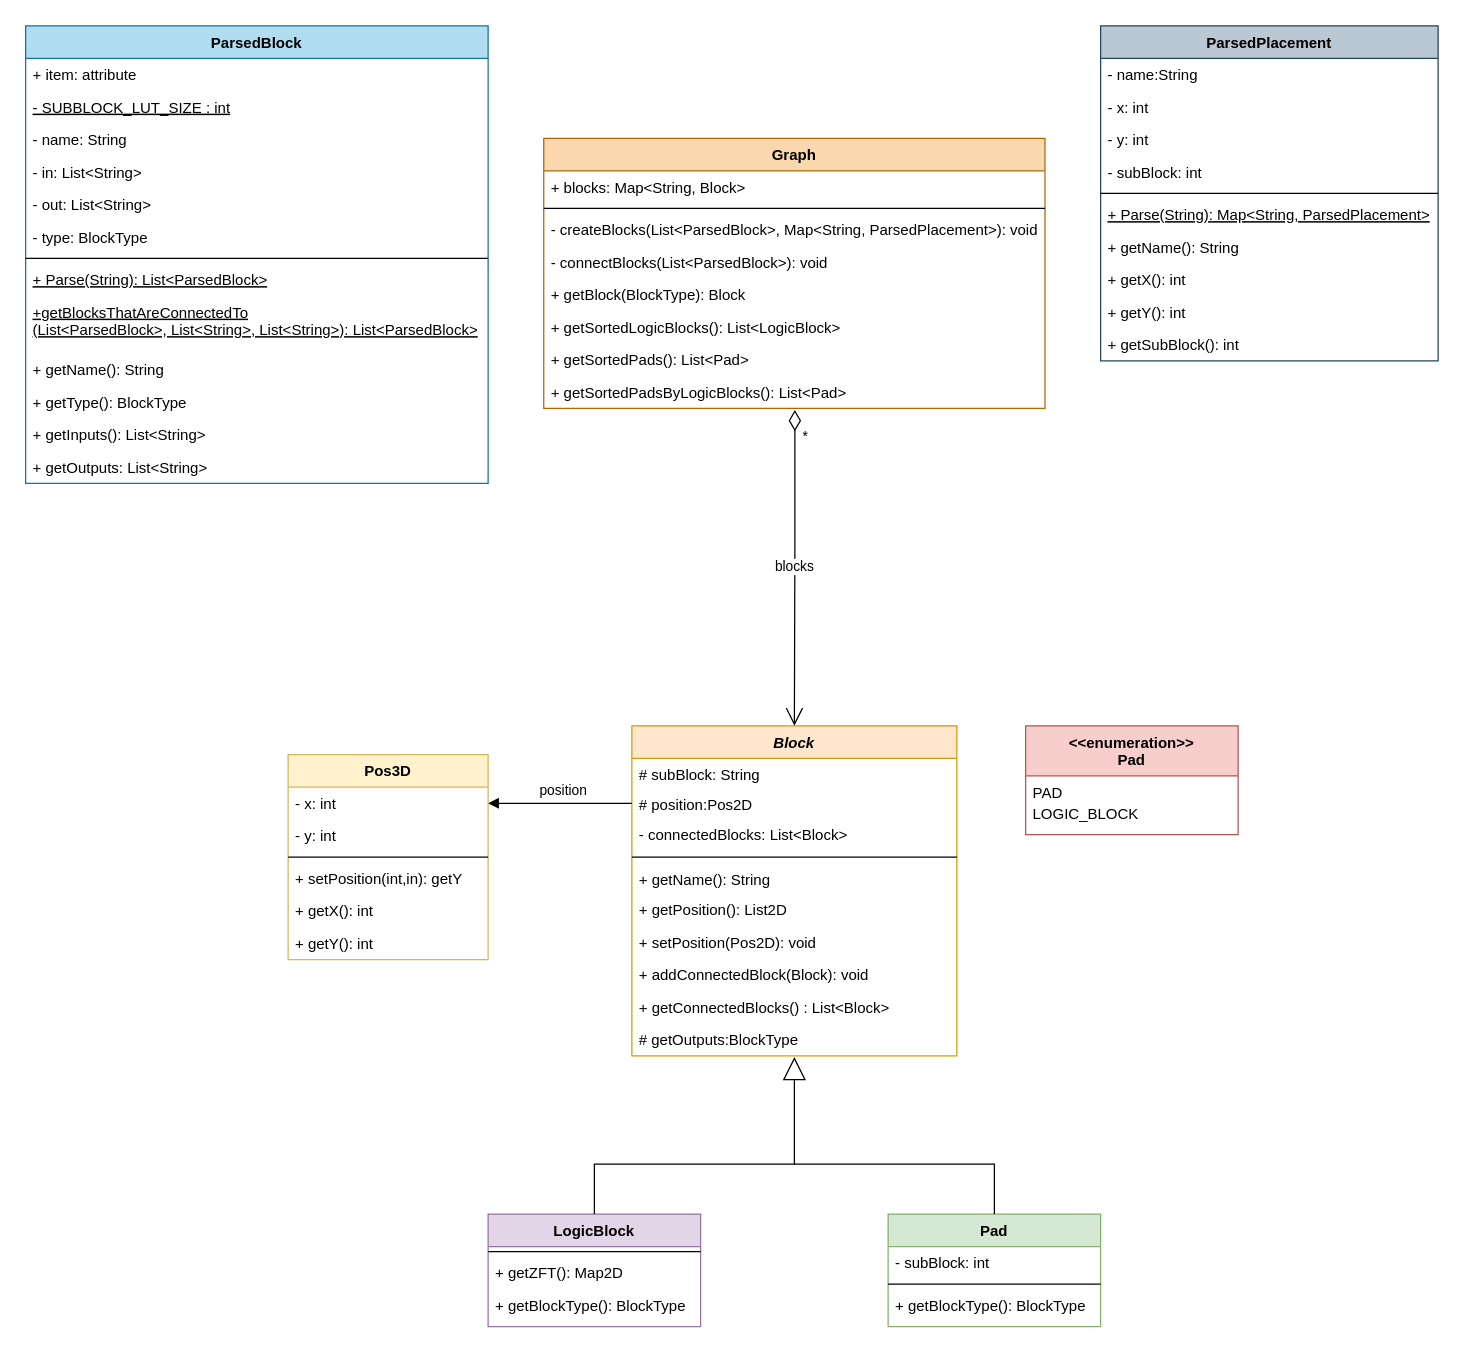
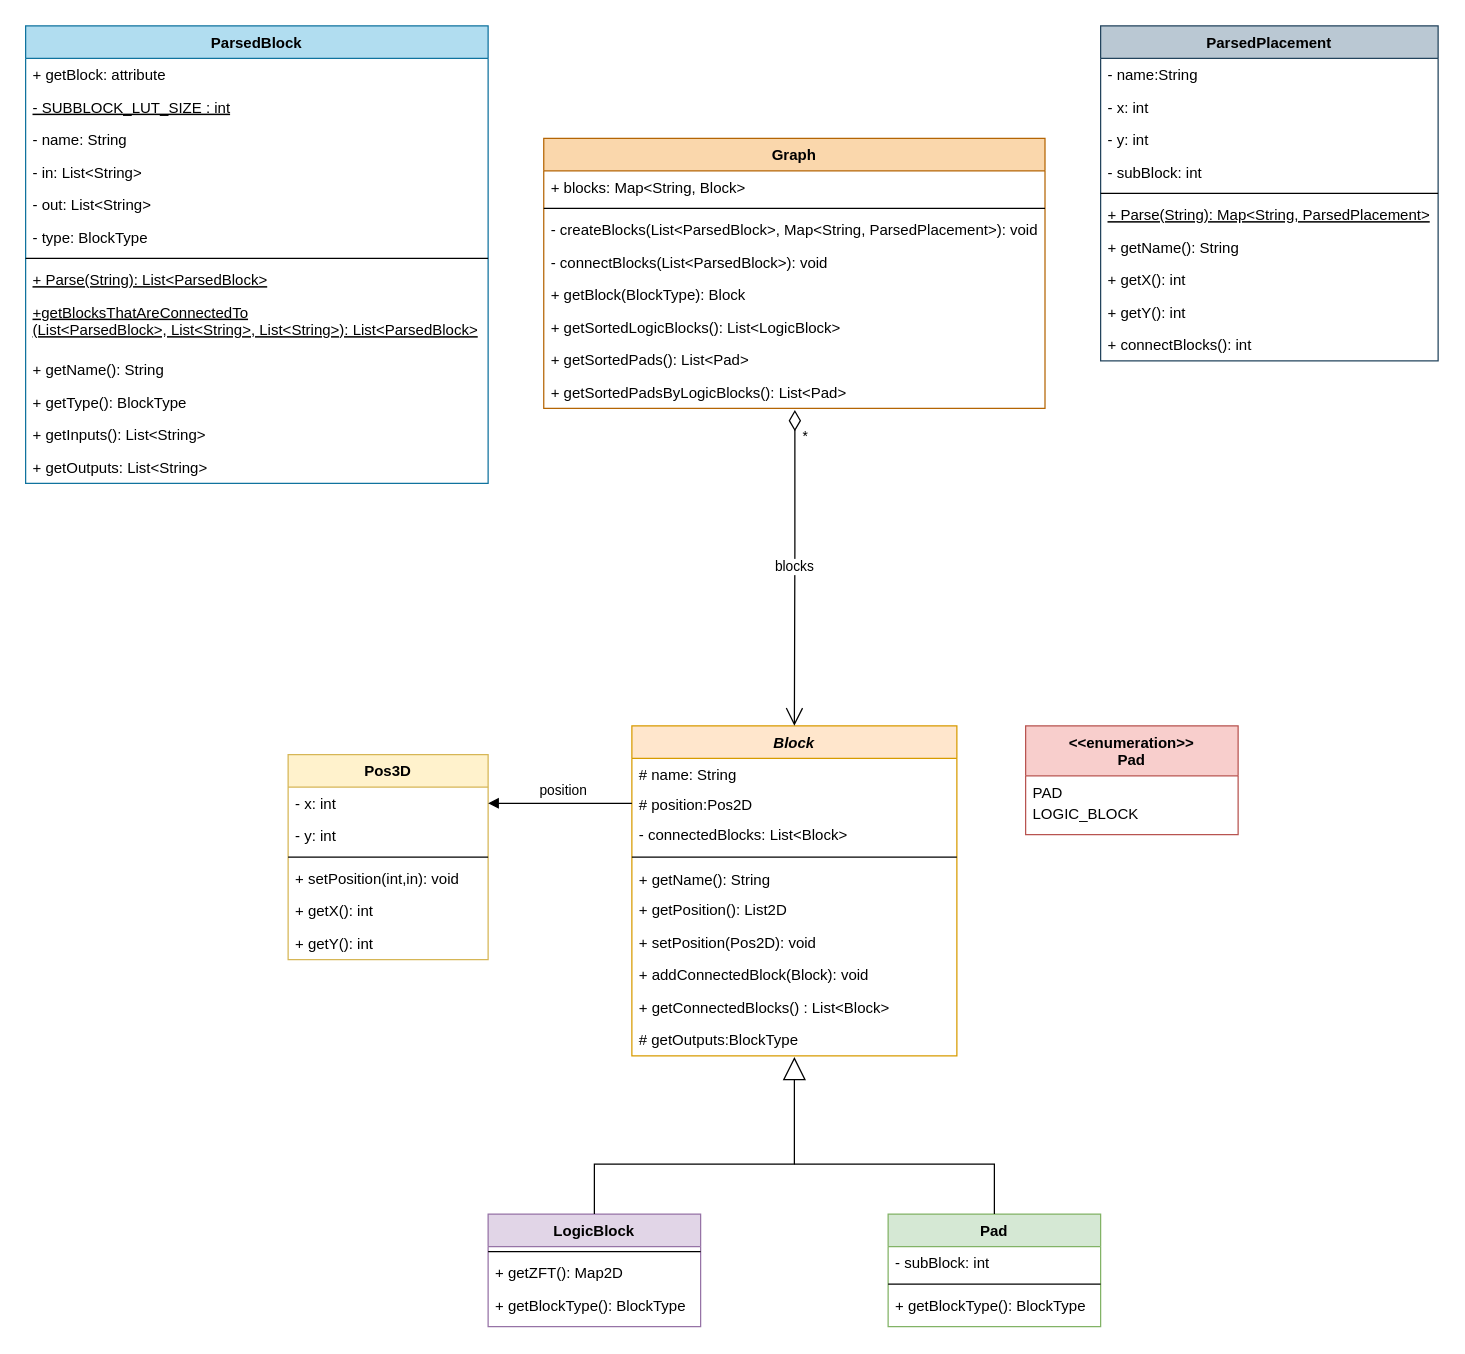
- <mxCell id="46" value="+ item: attribute" style="text;strokeColor=none;fillColor=none;align=left;verticalAlign=top;spacingLeft=4;spacingRight=4;overflow=hidden;rotatable=0;points=[[0,0.5],[1,0.5]];portConstraint=eastwest;" vertex="1" parent="45"><mxGeometry y="26" width="370" height="26" as="geometry" /></mxCell>
+ <mxCell id="46" value="+ getBlock: attribute" style="text;strokeColor=none;fillColor=none;align=left;verticalAlign=top;spacingLeft=4;spacingRight=4;overflow=hidden;rotatable=0;points=[[0,0.5],[1,0.5]];portConstraint=eastwest;" vertex="1" parent="45"><mxGeometry y="26" width="370" height="26" as="geometry" /></mxCell>
- <mxCell id="69" value="+ getSubBlock(): int" style="text;strokeColor=none;fillColor=none;align=left;verticalAlign=top;spacingLeft=4;spacingRight=4;overflow=hidden;rotatable=0;points=[[0,0.5],[1,0.5]];portConstraint=eastwest;" vertex="1" parent="59"><mxGeometry y="242" width="270" height="26" as="geometry" /></mxCell>
+ <mxCell id="69" value="+ connectBlocks(): int" style="text;strokeColor=none;fillColor=none;align=left;verticalAlign=top;spacingLeft=4;spacingRight=4;overflow=hidden;rotatable=0;points=[[0,0.5],[1,0.5]];portConstraint=eastwest;" vertex="1" parent="59"><mxGeometry y="242" width="270" height="26" as="geometry" /></mxCell>
- <mxCell id="3" value="# subBlock: String" style="text;strokeColor=none;fillColor=none;align=left;verticalAlign=top;spacingLeft=4;spacingRight=4;overflow=hidden;rotatable=0;points=[[0,0.5],[1,0.5]];portConstraint=eastwest;" vertex="1" parent="2"><mxGeometry y="26" width="260" height="24" as="geometry" /></mxCell>
+ <mxCell id="3" value="# name: String" style="text;strokeColor=none;fillColor=none;align=left;verticalAlign=top;spacingLeft=4;spacingRight=4;overflow=hidden;rotatable=0;points=[[0,0.5],[1,0.5]];portConstraint=eastwest;" vertex="1" parent="2"><mxGeometry y="26" width="260" height="24" as="geometry" /></mxCell>
- <mxCell id="27" value="+ setPosition(int,in): getY" style="text;strokeColor=none;fillColor=none;align=left;verticalAlign=top;spacingLeft=4;spacingRight=4;overflow=hidden;rotatable=0;points=[[0,0.5],[1,0.5]];portConstraint=eastwest;" vertex="1" parent="23"><mxGeometry y="86" width="160" height="26" as="geometry" /></mxCell>
+ <mxCell id="27" value="+ setPosition(int,in): void" style="text;strokeColor=none;fillColor=none;align=left;verticalAlign=top;spacingLeft=4;spacingRight=4;overflow=hidden;rotatable=0;points=[[0,0.5],[1,0.5]];portConstraint=eastwest;" vertex="1" parent="23"><mxGeometry y="86" width="160" height="26" as="geometry" /></mxCell>
